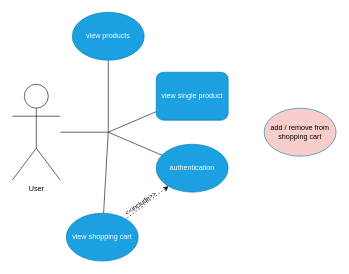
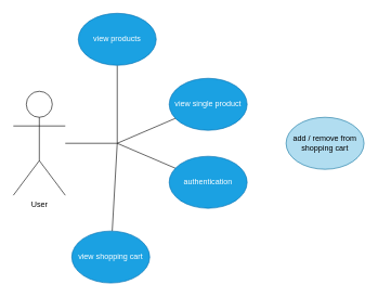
- <mxCell id="6" value="view single product" style="whiteSpace=wrap;html=1;fillColor=#1ba1e2;fontColor=#ffffff;strokeColor=#006EAF;rounded=1;" parent="1" vertex="1"><mxGeometry x="260" y="120" width="120" height="80" as="geometry" /></mxCell>
+ <mxCell id="6" value="view single product" style="ellipse;whiteSpace=wrap;html=1;fillColor=#1ba1e2;fontColor=#ffffff;strokeColor=#006EAF;" parent="1" vertex="1"><mxGeometry x="260" y="120" width="120" height="80" as="geometry" /></mxCell>
- <mxCell id="13" value="add / remove from shopping cart" style="ellipse;whiteSpace=wrap;html=1;fillColor=#f8cecc;strokeColor=#10739e;" parent="1" vertex="1"><mxGeometry x="440" y="180" width="120" height="80" as="geometry" /></mxCell>
+ <mxCell id="13" value="add / remove from shopping cart" style="ellipse;whiteSpace=wrap;html=1;fillColor=#b1ddf0;strokeColor=#10739e;" parent="1" vertex="1"><mxGeometry x="440" y="180" width="120" height="80" as="geometry" /></mxCell>
- <mxCell id="8" style="rounded=0;orthogonalLoop=1;jettySize=auto;html=1;startArrow=classic;startFill=1;endArrow=none;endFill=0;dashed=1;" parent="1" source="10" target="12" edge="1"><mxGeometry relative="1" as="geometry" /></mxCell>
- <mxCell id="9" value="&amp;lt;&amp;lt;include&amp;gt;&amp;gt;" style="edgeLabel;html=1;align=center;verticalAlign=middle;resizable=0;points=[];labelBackgroundColor=none;rotation=-35;" parent="8" vertex="1" connectable="0"><mxGeometry x="0.47" y="2" relative="1" as="geometry"><mxPoint x="4" y="-13" as="offset" /></mxGeometry></mxCell>
